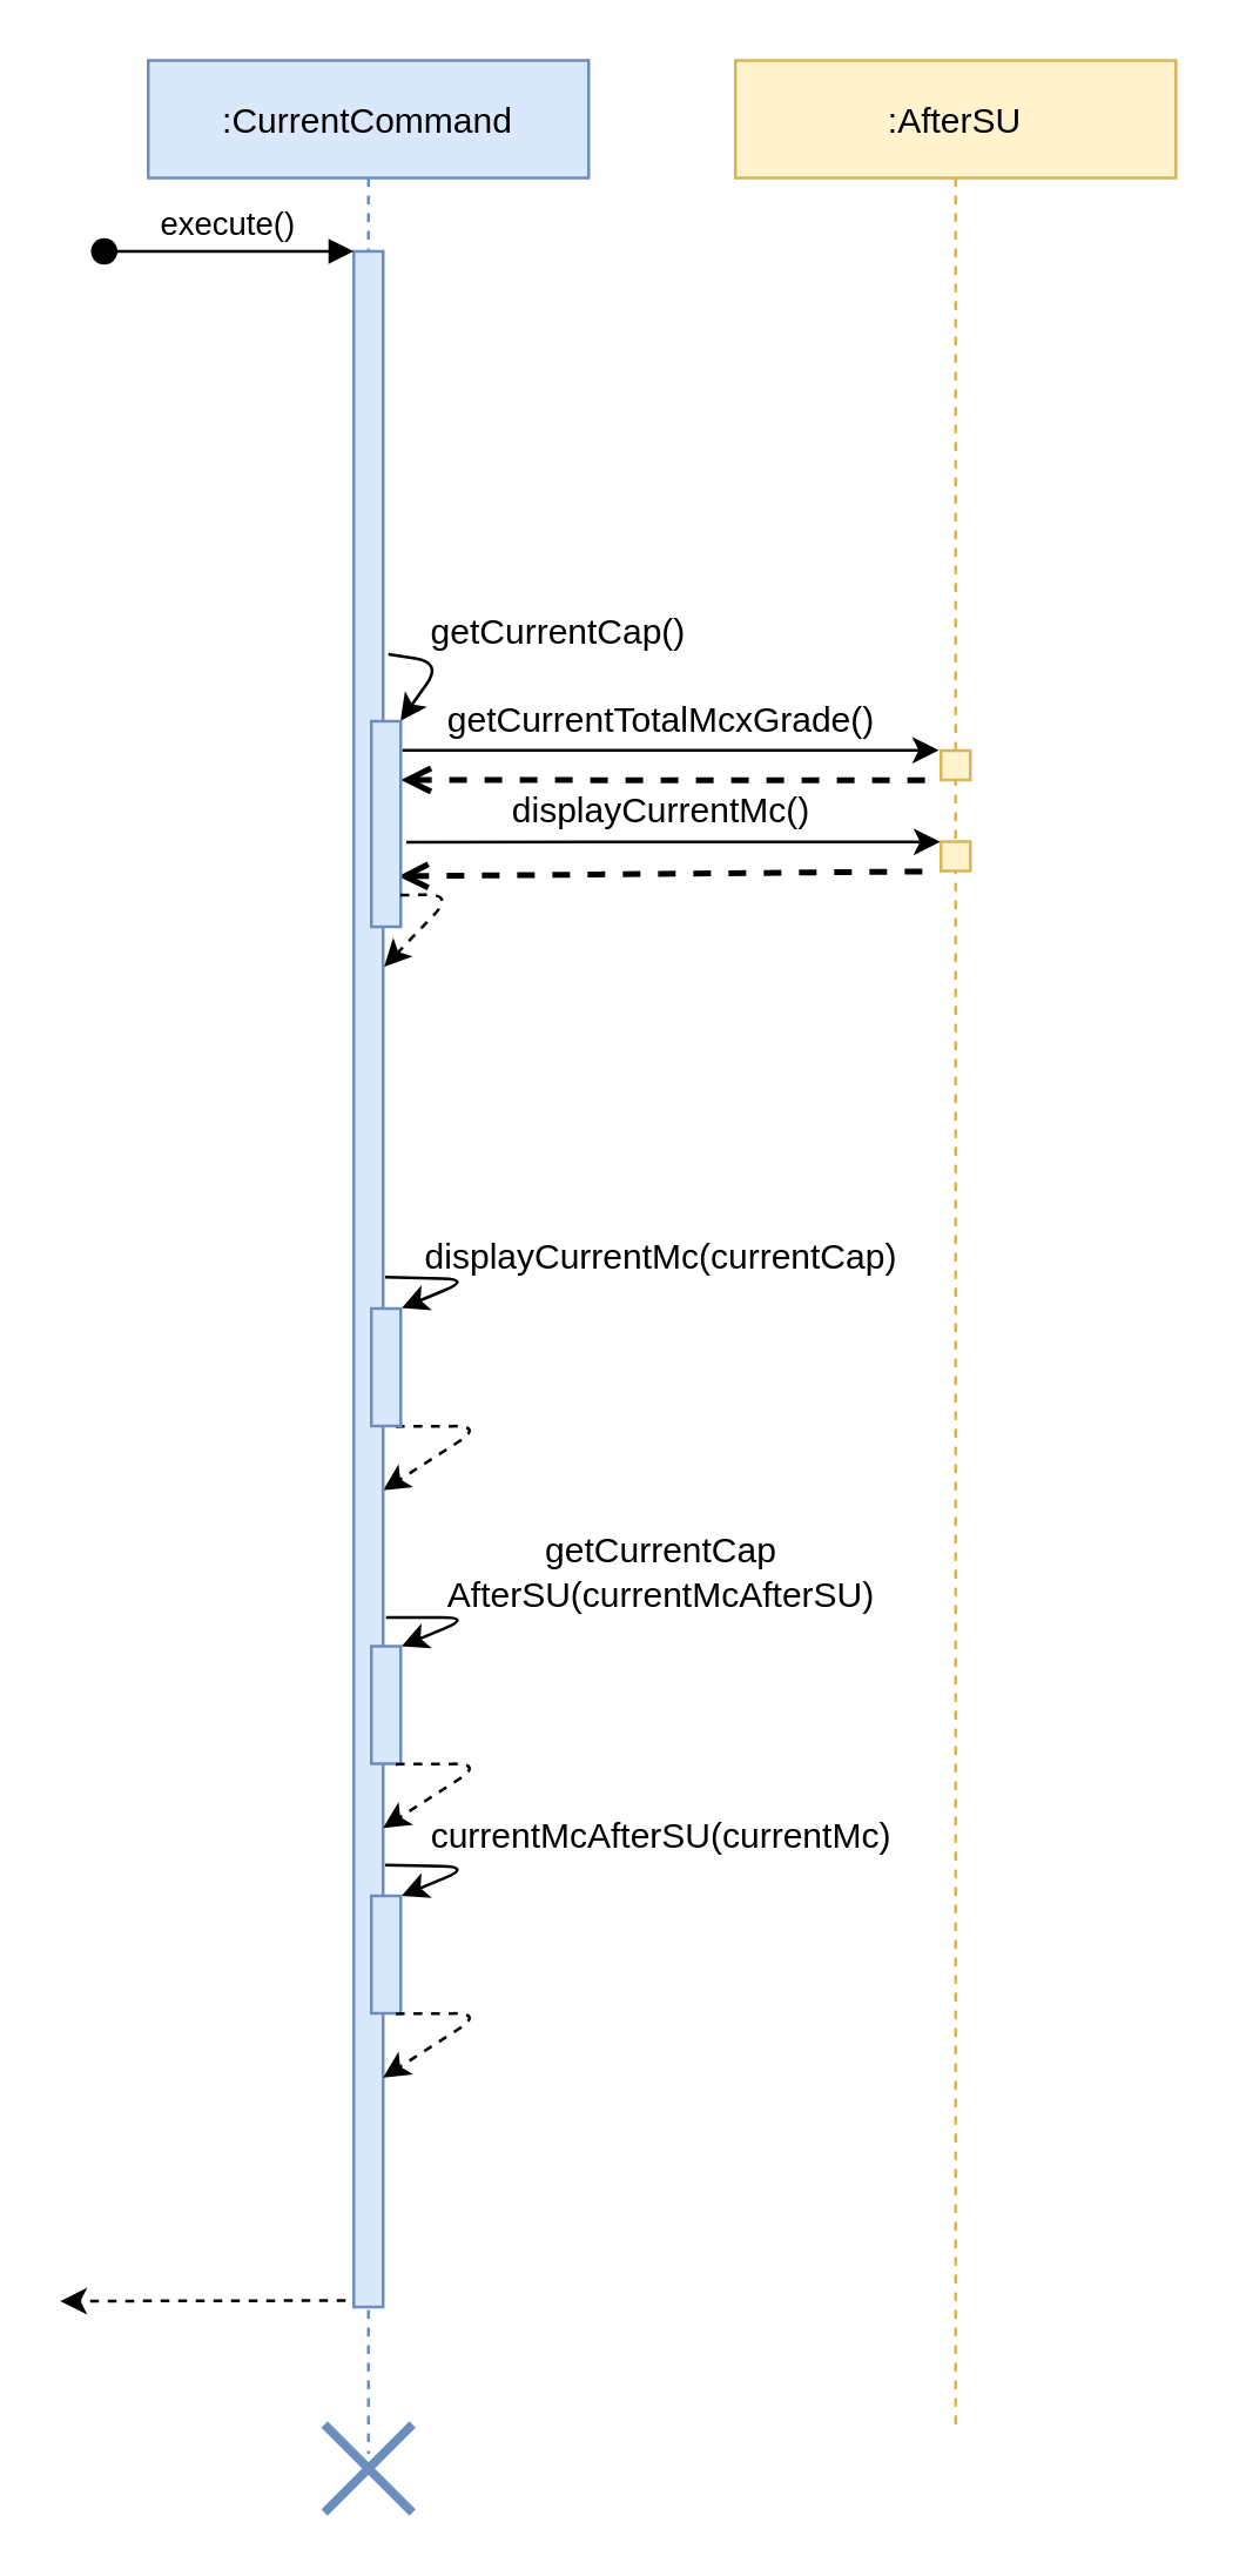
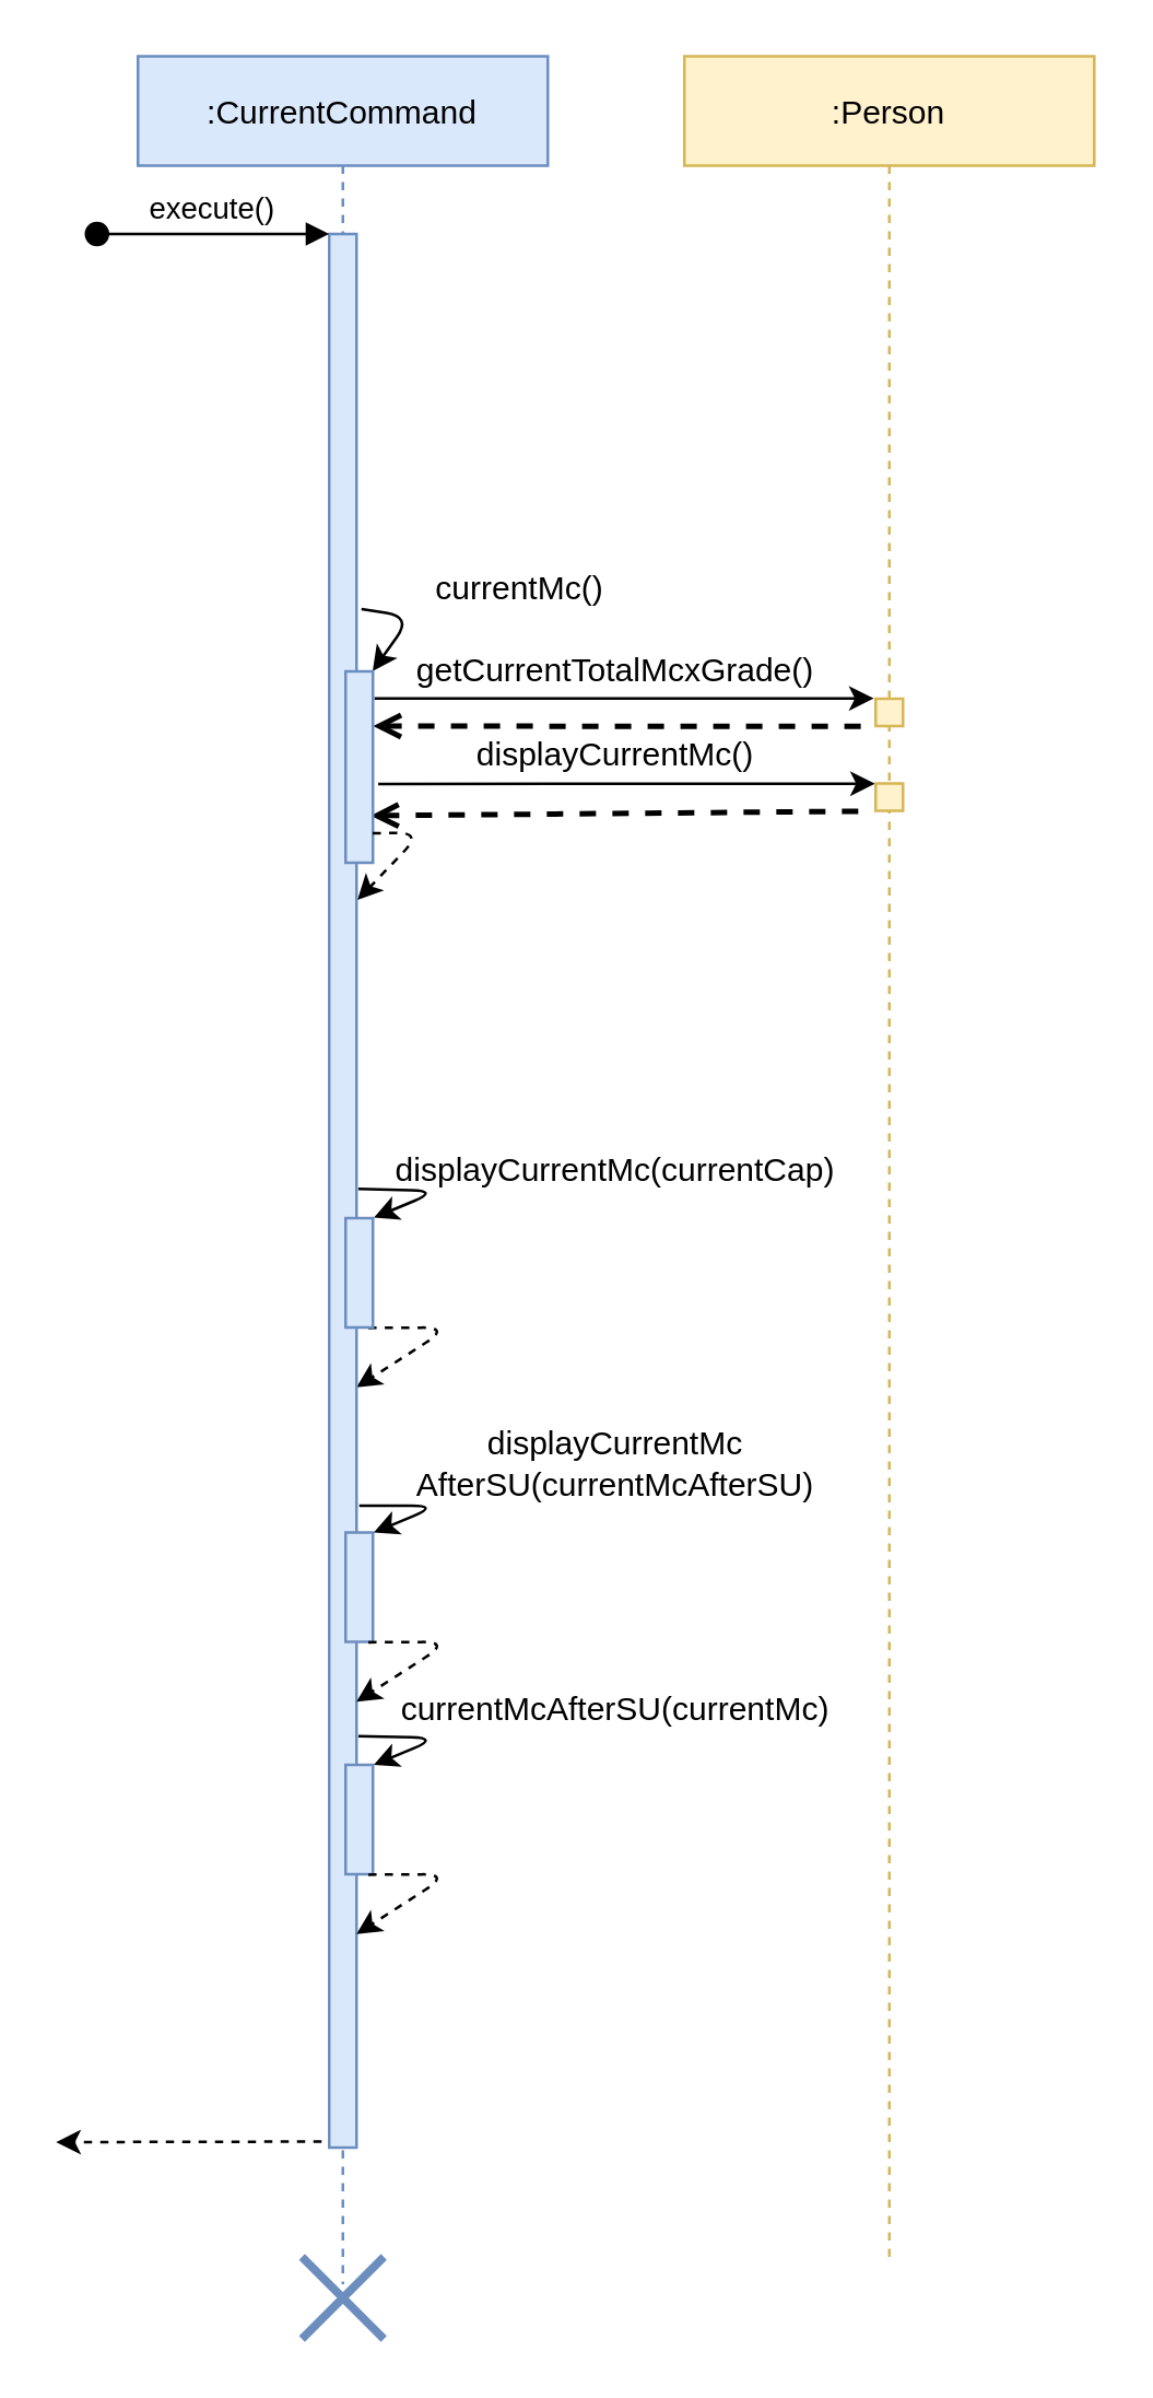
- <mxCell id="2" value=":AfterSU" style="shape=umlLifeline;perimeter=lifelinePerimeter;container=0;collapsible=0;recursiveResize=0;rounded=0;shadow=0;strokeWidth=1;fillColor=#fff2cc;strokeColor=#d6b656;" parent="1" vertex="1"><mxGeometry x="250" y="20" width="150" height="805" as="geometry" /></mxCell>
+ <mxCell id="2" value=":Person" style="shape=umlLifeline;perimeter=lifelinePerimeter;container=0;collapsible=0;recursiveResize=0;rounded=0;shadow=0;strokeWidth=1;fillColor=#fff2cc;strokeColor=#d6b656;" parent="1" vertex="1"><mxGeometry x="250" y="20" width="150" height="805" as="geometry" /></mxCell>
- <mxCell id="5" value="getCurrentCap()" style="text;html=1;strokeColor=none;fillColor=none;align=center;verticalAlign=middle;whiteSpace=wrap;rounded=0;" parent="1" vertex="1"><mxGeometry x="130" y="205" width="120" height="20" as="geometry" /></mxCell>
+ <mxCell id="5" value="currentMc()" style="text;html=1;strokeColor=none;fillColor=none;align=center;verticalAlign=middle;whiteSpace=wrap;rounded=0;" parent="1" vertex="1"><mxGeometry x="130" y="205" width="120" height="20" as="geometry" /></mxCell>
- <mxCell id="29" value="getCurrentCap&lt;br&gt;AfterSU(currentMcAfterSU)" style="text;html=1;strokeColor=none;fillColor=none;align=center;verticalAlign=middle;whiteSpace=wrap;rounded=0;" parent="1" vertex="1"><mxGeometry x="160" y="525" width="130" height="20" as="geometry" /></mxCell>
+ <mxCell id="29" value="displayCurrentMc&lt;br&gt;AfterSU(currentMcAfterSU)" style="text;html=1;strokeColor=none;fillColor=none;align=center;verticalAlign=middle;whiteSpace=wrap;rounded=0;" parent="1" vertex="1"><mxGeometry x="160" y="525" width="130" height="20" as="geometry" /></mxCell>
